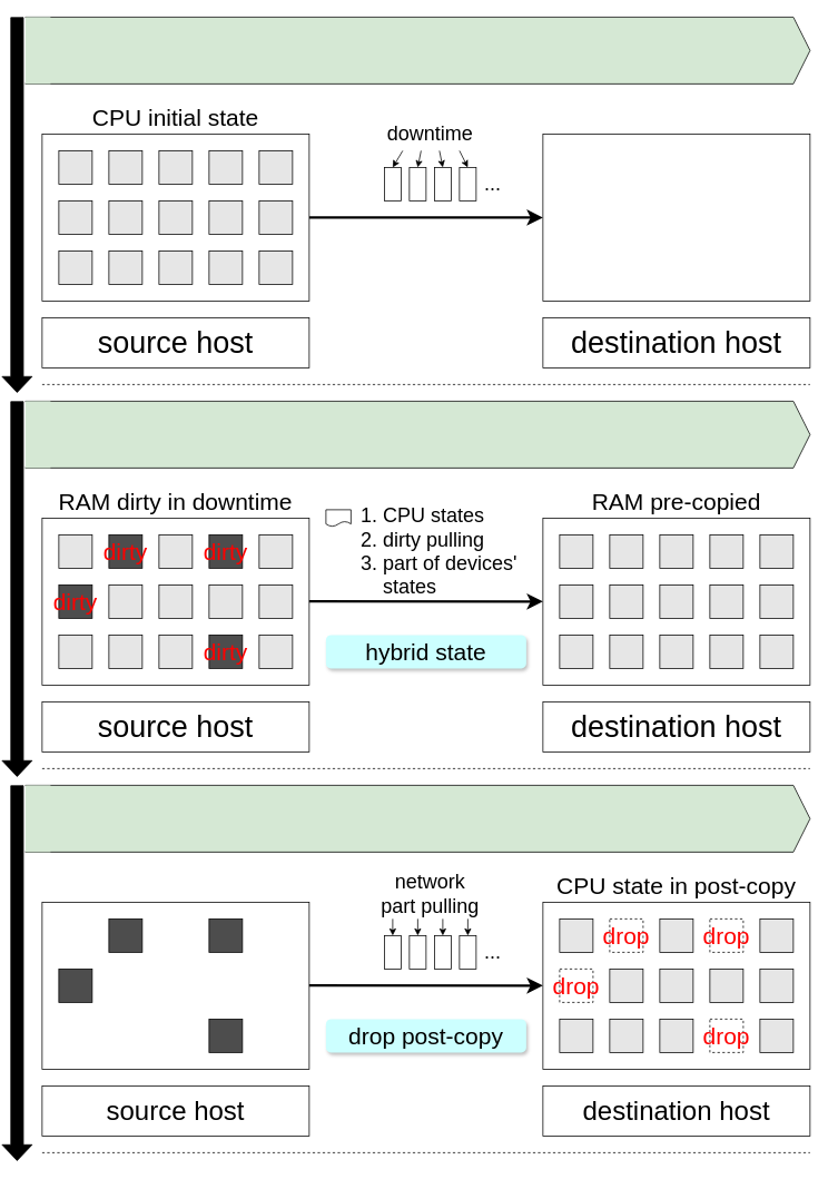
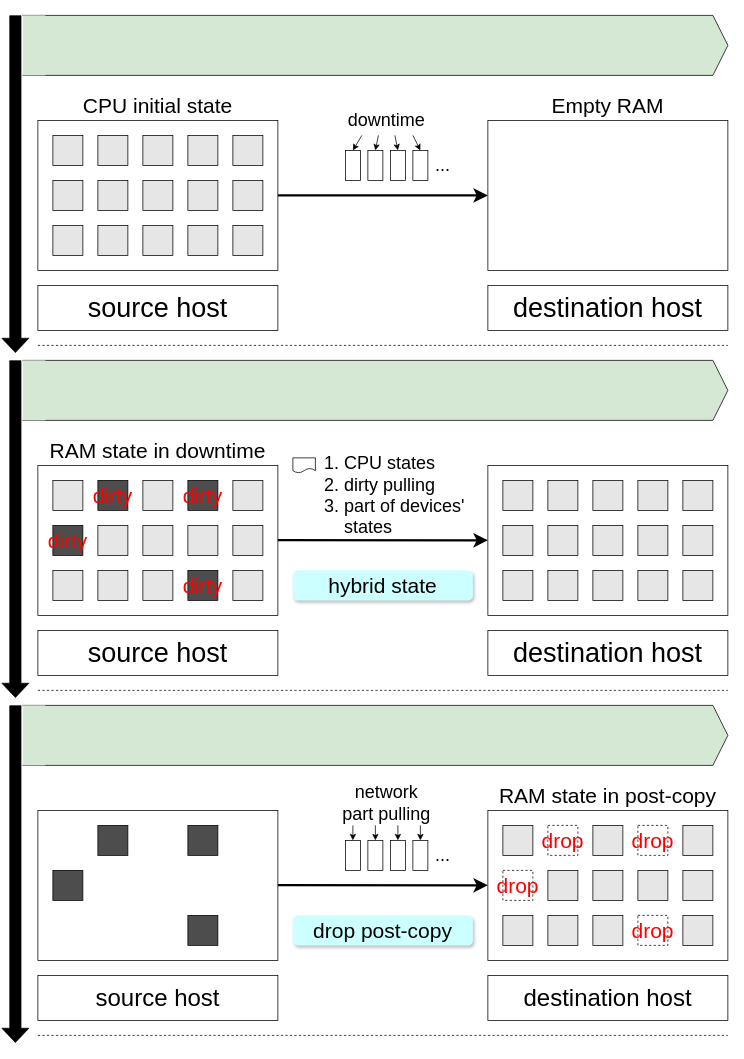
+ <mxCell id="78" value="&lt;font style=&quot;font-size: 28px;&quot;&gt;Empty RAM&lt;/font&gt;" style="text;html=1;strokeColor=none;fillColor=none;align=center;verticalAlign=middle;whiteSpace=wrap;rounded=0;" parent="1" vertex="1"><mxGeometry x="650" y="120" width="320" height="40" as="geometry" /></mxCell>
- <mxCell id="52" value="&lt;font style=&quot;font-size: 28px;&quot;&gt;RAM dirty in downtime&lt;/font&gt;" style="text;html=1;strokeColor=none;fillColor=none;align=center;verticalAlign=middle;whiteSpace=wrap;rounded=0;" parent="1" vertex="1"><mxGeometry x="50" y="580" width="320" height="40" as="geometry" /></mxCell>
+ <mxCell id="52" value="&lt;font style=&quot;font-size: 28px;&quot;&gt;RAM state in downtime&lt;/font&gt;" style="text;html=1;strokeColor=none;fillColor=none;align=center;verticalAlign=middle;whiteSpace=wrap;rounded=0;" parent="1" vertex="1"><mxGeometry x="50" y="580" width="320" height="40" as="geometry" /></mxCell>
- <mxCell id="79" value="&lt;font style=&quot;font-size: 28px;&quot;&gt;RAM pre-copied&lt;/font&gt;" style="text;html=1;strokeColor=none;fillColor=none;align=center;verticalAlign=middle;whiteSpace=wrap;rounded=0;" parent="1" vertex="1"><mxGeometry x="650" y="580" width="320" height="40" as="geometry" /></mxCell>
- <mxCell id="96" value="&lt;font style=&quot;font-size: 28px;&quot;&gt;CPU state in post-copy&lt;/font&gt;" style="text;html=1;strokeColor=none;fillColor=none;align=center;verticalAlign=middle;whiteSpace=wrap;rounded=0;" parent="1" vertex="1"><mxGeometry x="650" y="1040" width="320" height="40" as="geometry" /></mxCell>
+ <mxCell id="96" value="&lt;font style=&quot;font-size: 28px;&quot;&gt;RAM state in post-copy&lt;/font&gt;" style="text;html=1;strokeColor=none;fillColor=none;align=center;verticalAlign=middle;whiteSpace=wrap;rounded=0;" parent="1" vertex="1"><mxGeometry x="650" y="1040" width="320" height="40" as="geometry" /></mxCell>
